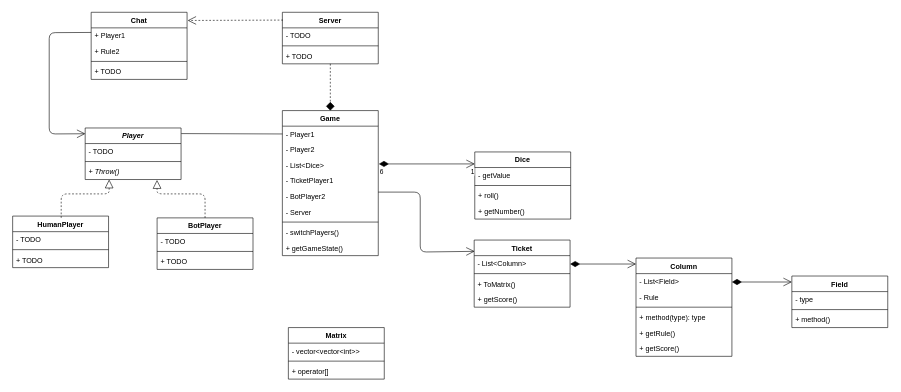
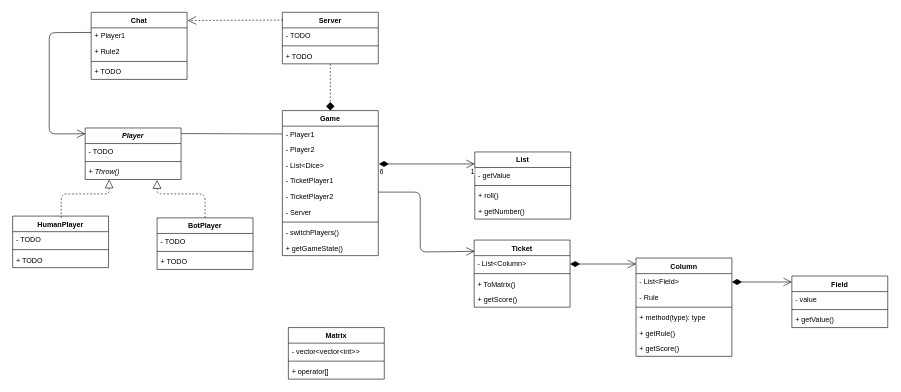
- <mxCell id="12" value="Dice" style="swimlane;fontStyle=1;align=center;verticalAlign=top;childLayout=stackLayout;horizontal=1;startSize=26;horizontalStack=0;resizeParent=1;resizeParentMax=0;resizeLast=0;collapsible=1;marginBottom=0;" parent="1" vertex="1"><mxGeometry x="791" y="253" width="160" height="112" as="geometry" /></mxCell>
+ <mxCell id="12" value="List" style="swimlane;fontStyle=1;align=center;verticalAlign=top;childLayout=stackLayout;horizontal=1;startSize=26;horizontalStack=0;resizeParent=1;resizeParentMax=0;resizeLast=0;collapsible=1;marginBottom=0;" parent="1" vertex="1"><mxGeometry x="791" y="253" width="160" height="112" as="geometry" /></mxCell>
- <mxCell id="7" value="- BotPlayer2" style="text;strokeColor=none;fillColor=none;align=left;verticalAlign=top;spacingLeft=4;spacingRight=4;overflow=hidden;rotatable=0;points=[[0,0.5],[1,0.5]];portConstraint=eastwest;" vertex="1" parent="2"><mxGeometry y="130" width="160" height="26" as="geometry" /></mxCell>
+ <mxCell id="7" value="- TicketPlayer2" style="text;strokeColor=none;fillColor=none;align=left;verticalAlign=top;spacingLeft=4;spacingRight=4;overflow=hidden;rotatable=0;points=[[0,0.5],[1,0.5]];portConstraint=eastwest;" vertex="1" parent="2"><mxGeometry y="130" width="160" height="26" as="geometry" /></mxCell>
- <mxCell id="34" value="- type" style="text;strokeColor=none;fillColor=none;align=left;verticalAlign=top;spacingLeft=4;spacingRight=4;overflow=hidden;rotatable=0;points=[[0,0.5],[1,0.5]];portConstraint=eastwest;" parent="33" vertex="1"><mxGeometry y="26" width="160" height="26" as="geometry" /></mxCell>
+ <mxCell id="34" value="- value" style="text;strokeColor=none;fillColor=none;align=left;verticalAlign=top;spacingLeft=4;spacingRight=4;overflow=hidden;rotatable=0;points=[[0,0.5],[1,0.5]];portConstraint=eastwest;" parent="33" vertex="1"><mxGeometry y="26" width="160" height="26" as="geometry" /></mxCell>
- <mxCell id="36" value="+ method()" style="text;strokeColor=none;fillColor=none;align=left;verticalAlign=top;spacingLeft=4;spacingRight=4;overflow=hidden;rotatable=0;points=[[0,0.5],[1,0.5]];portConstraint=eastwest;" parent="33" vertex="1"><mxGeometry y="60" width="160" height="26" as="geometry" /></mxCell>
+ <mxCell id="36" value="+ getValue()" style="text;strokeColor=none;fillColor=none;align=left;verticalAlign=top;spacingLeft=4;spacingRight=4;overflow=hidden;rotatable=0;points=[[0,0.5],[1,0.5]];portConstraint=eastwest;" parent="33" vertex="1"><mxGeometry y="60" width="160" height="26" as="geometry" /></mxCell>
